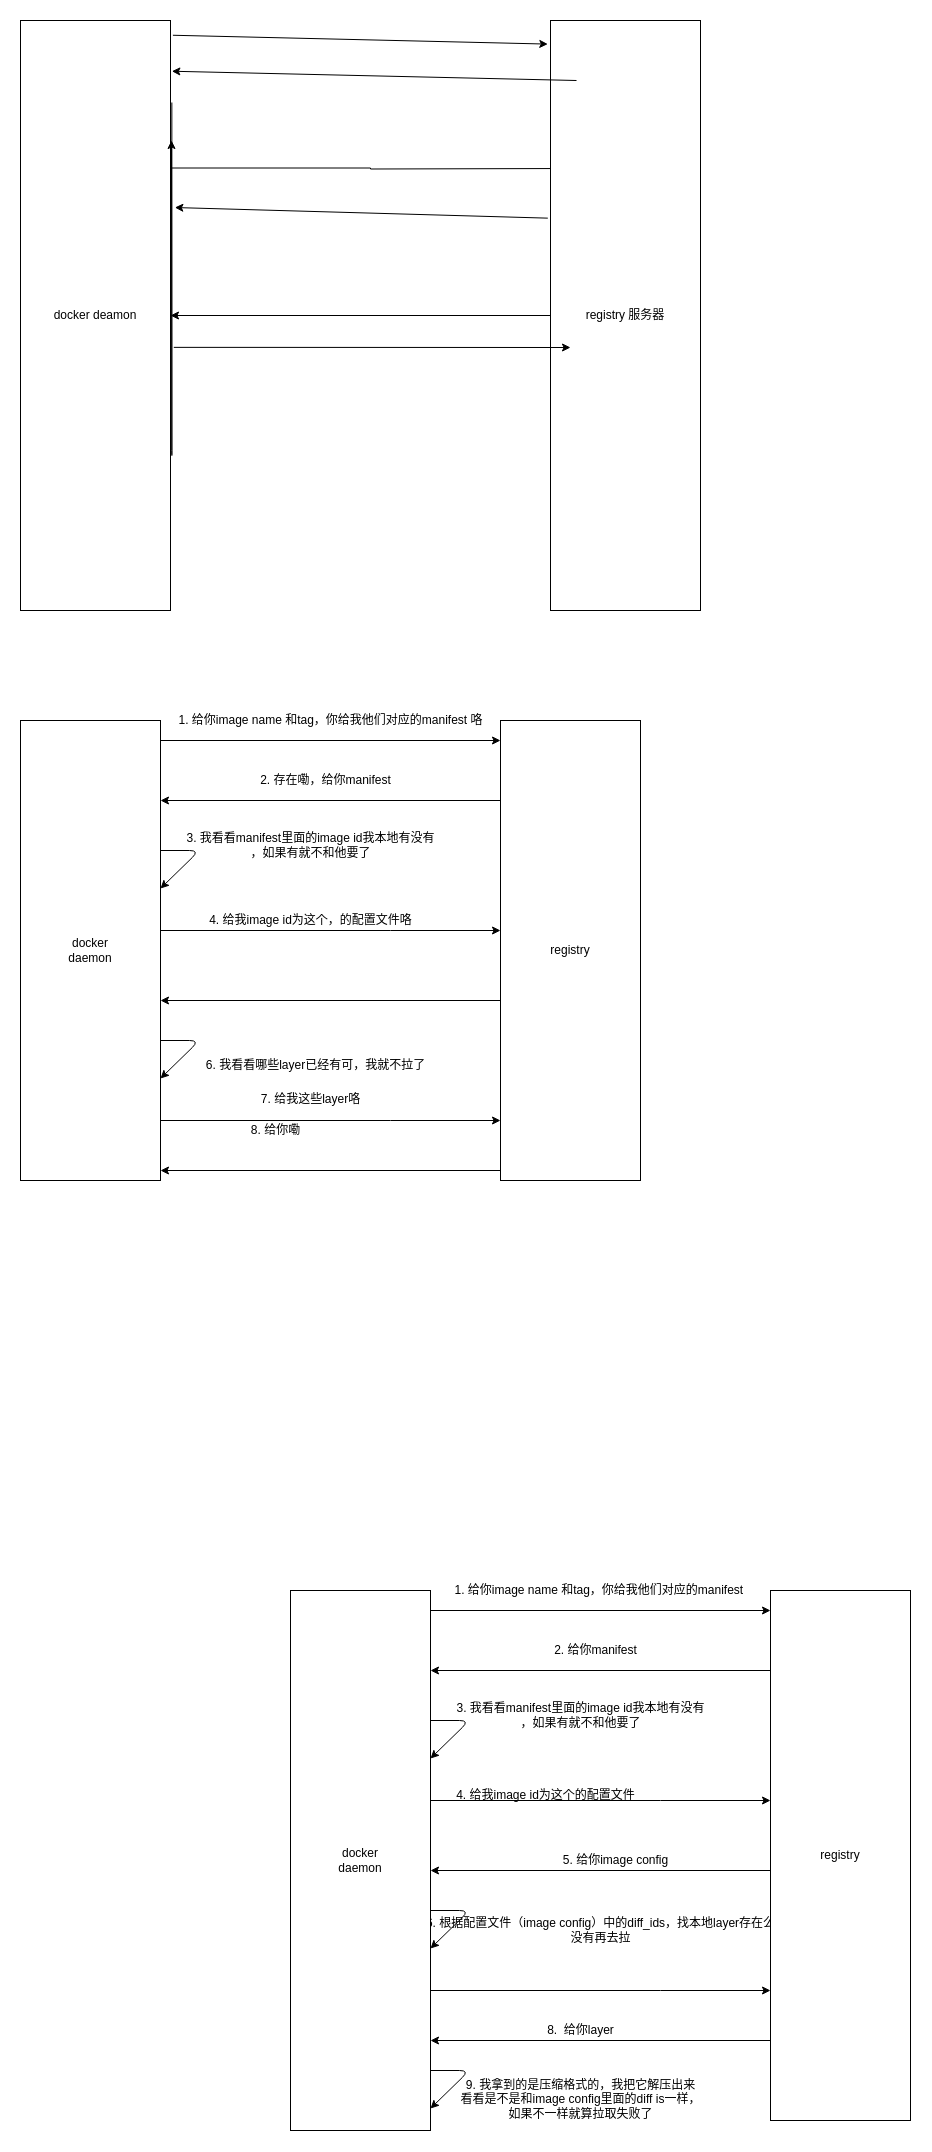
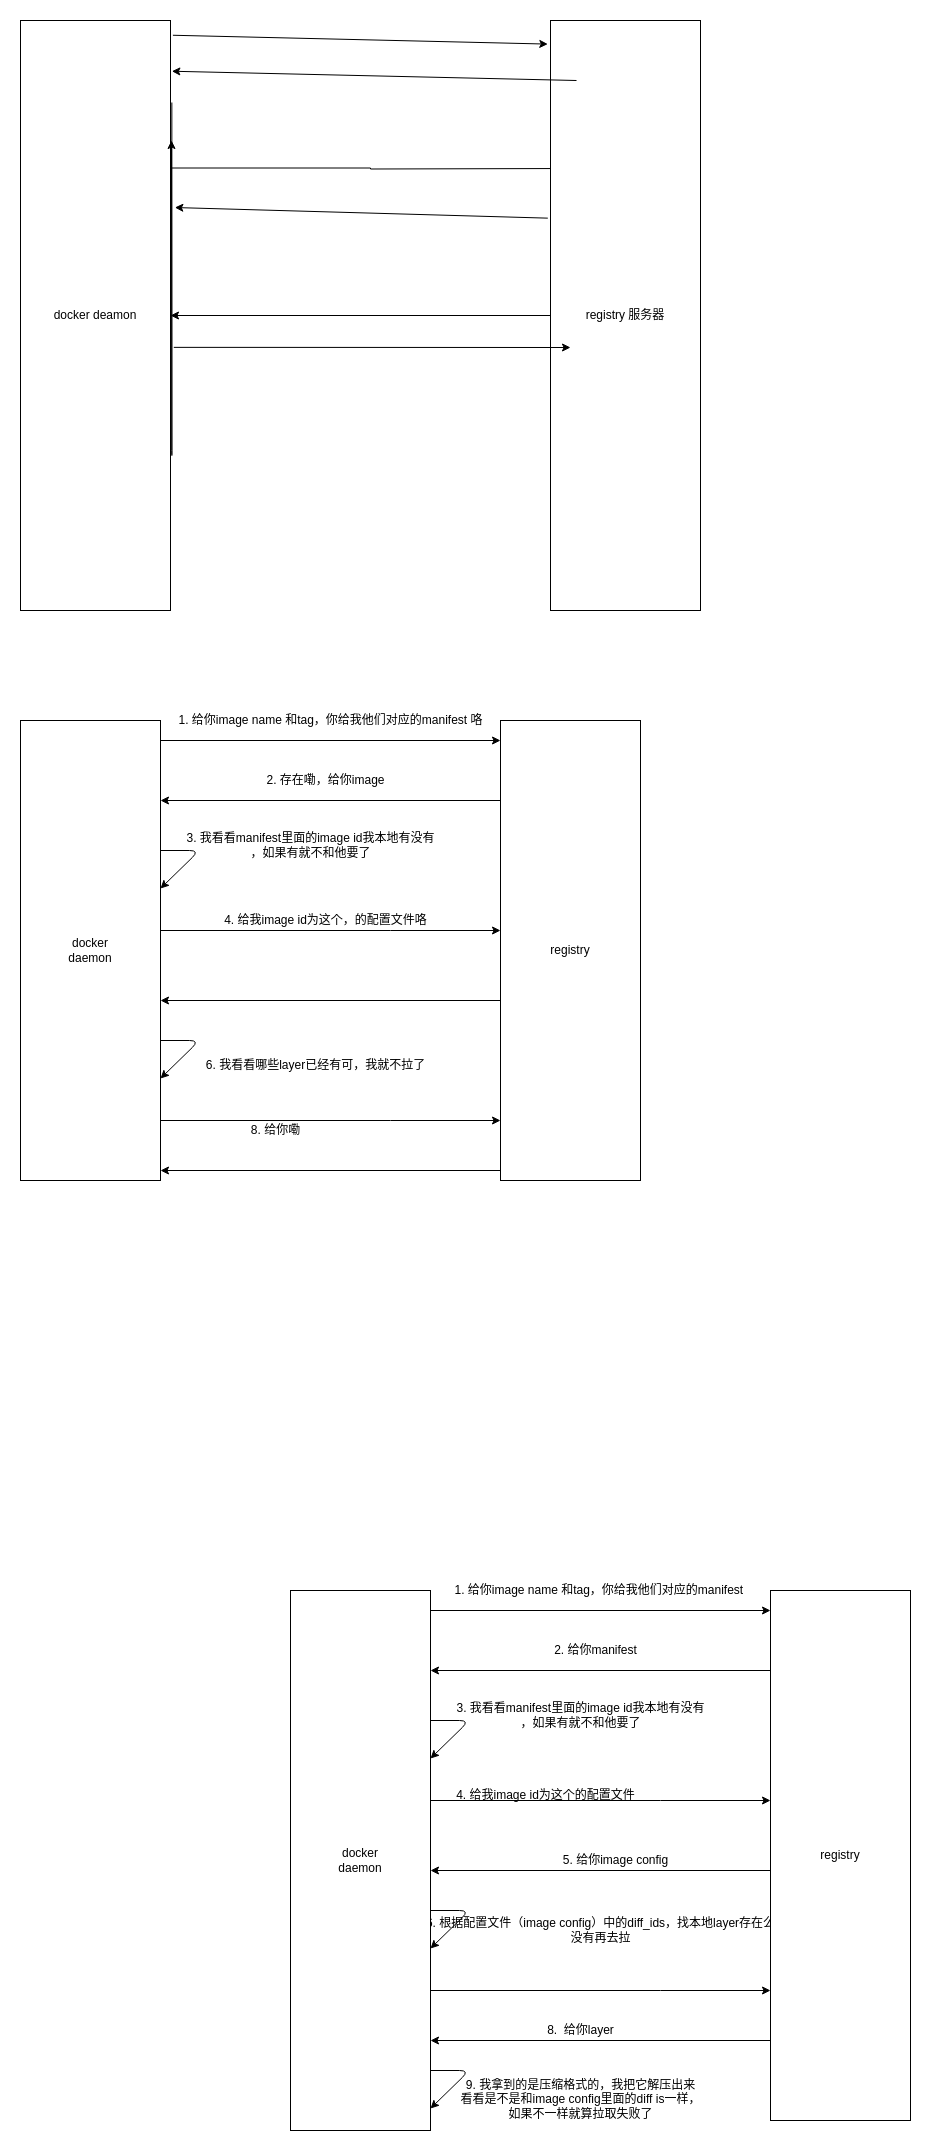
- <mxCell id="9" value="2. 存在嘞，给你manifest" style="text;html=1;align=center;verticalAlign=middle;resizable=0;points=[];;autosize=1;" vertex="1" parent="1"><mxGeometry x="245" y="770" width="160" height="20" as="geometry" /></mxCell>
+ <mxCell id="9" value="2. 存在嘞，给你image" style="text;html=1;align=center;verticalAlign=middle;resizable=0;points=[];;autosize=1;" vertex="1" parent="1"><mxGeometry x="245" y="770" width="160" height="20" as="geometry" /></mxCell>
- <mxCell id="12" value="4. 给我image id为这个，的配置文件咯" style="text;html=1;align=center;verticalAlign=middle;resizable=0;points=[];;autosize=1;" vertex="1" parent="1"><mxGeometry x="190" y="910" width="240" height="20" as="geometry" /></mxCell>
+ <mxCell id="12" value="4. 给我image id为这个，的配置文件咯" style="text;html=1;align=center;verticalAlign=middle;resizable=0;points=[];;autosize=1;" vertex="1" parent="1"><mxGeometry x="205" y="910" width="240" height="20" as="geometry" /></mxCell>
- <mxCell id="17" value="7. 给我这些layer咯" style="text;html=1;align=center;verticalAlign=middle;resizable=0;points=[];;autosize=1;" vertex="1" parent="1"><mxGeometry x="245" y="1089" width="130" height="20" as="geometry" /></mxCell>
